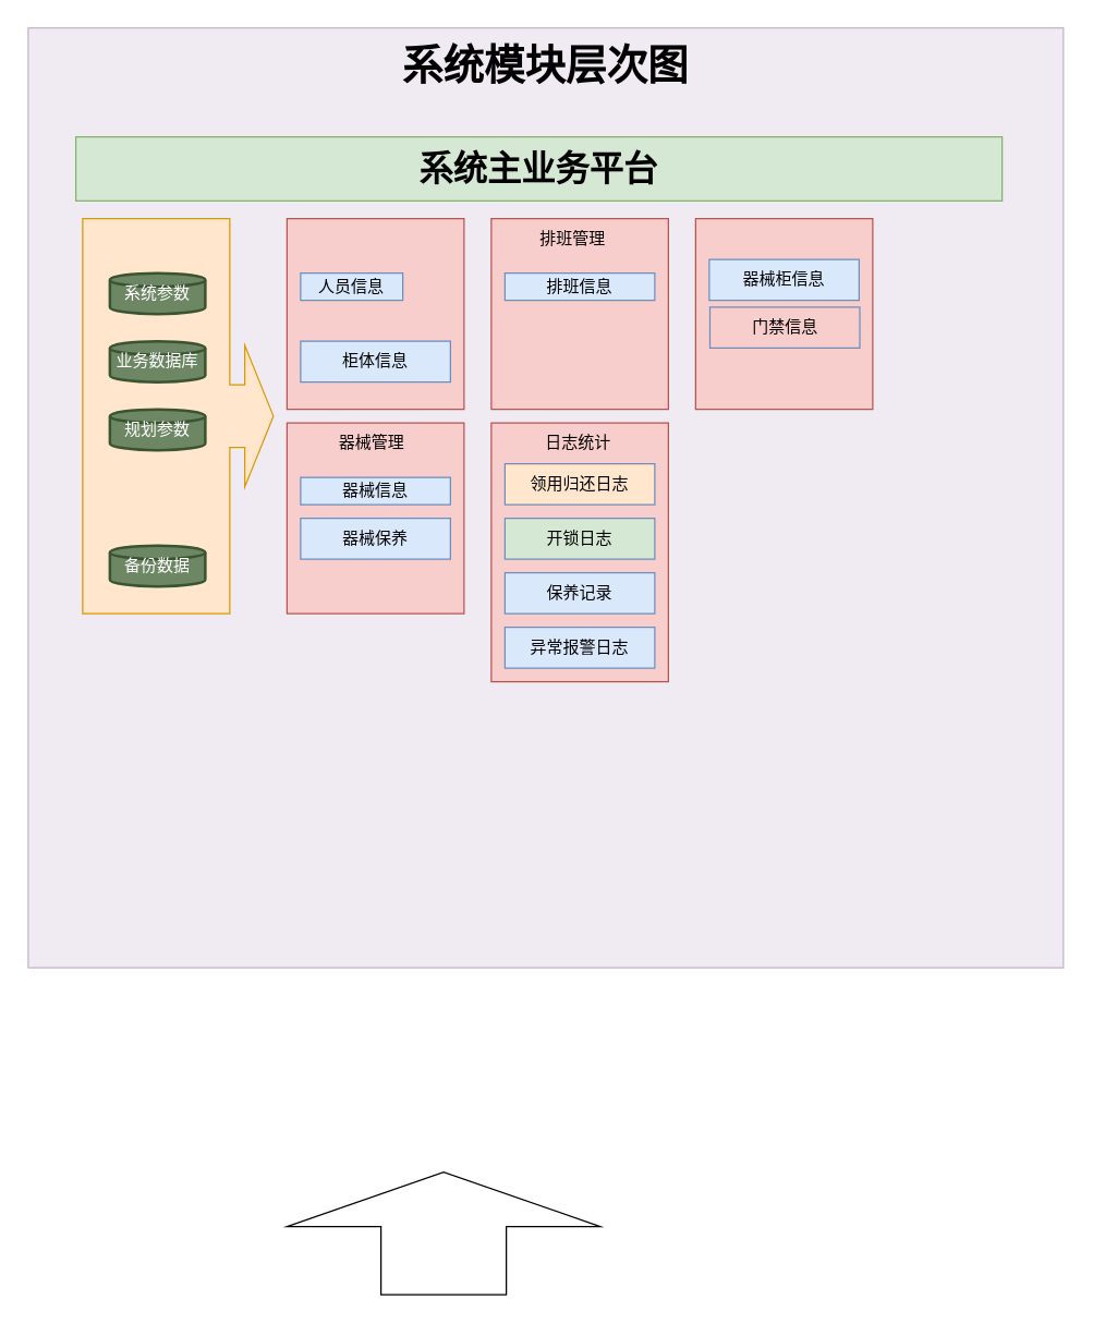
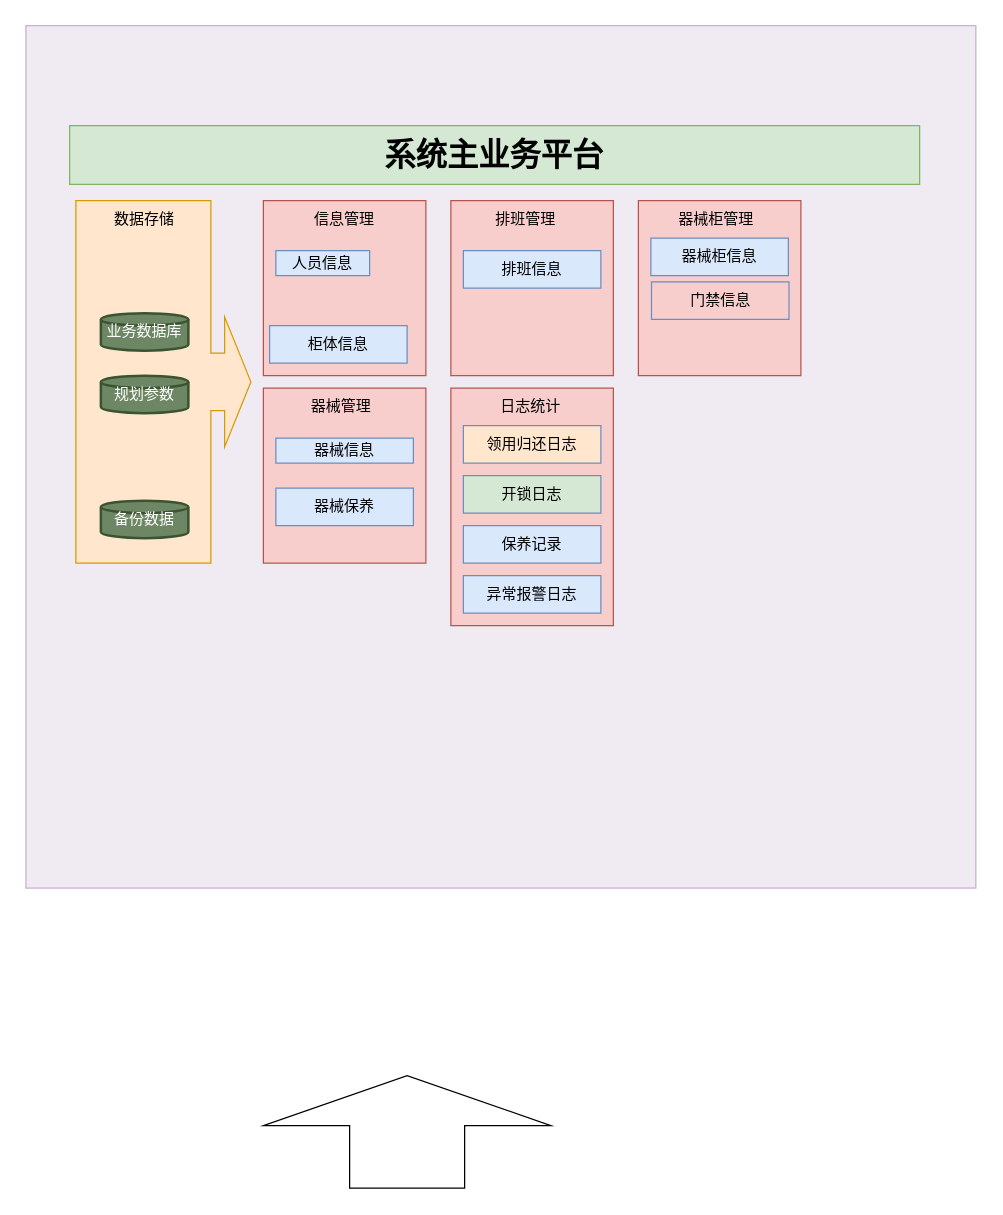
- <mxCell id="4" value="系统模块层次图" style="rounded=0;whiteSpace=wrap;html=1;fillColor=none;strokeColor=none;fontSize=30;fontStyle=1;fontFamily=微软雅黑;" vertex="1" parent="1"><mxGeometry x="20" y="23" width="760" height="47" as="geometry" /></mxCell>
+ <mxCell id="7" value="数据存储" style="text;html=1;strokeColor=none;fillColor=none;align=center;verticalAlign=middle;whiteSpace=wrap;rounded=0;fontFamily=微软雅黑;" vertex="1" parent="1"><mxGeometry x="85" y="160" width="60" height="30" as="geometry" /></mxCell>
+ <mxCell id="13" value="信息管理" style="text;html=1;strokeColor=none;fillColor=none;align=center;verticalAlign=middle;whiteSpace=wrap;rounded=0;" vertex="1" parent="1"><mxGeometry x="245" y="160" width="60" height="30" as="geometry" /></mxCell>
+ <mxCell id="21" value="器械柜管理" style="text;html=1;strokeColor=none;fillColor=none;align=center;verticalAlign=middle;whiteSpace=wrap;rounded=0;" vertex="1" parent="1"><mxGeometry x="540" y="160" width="65" height="30" as="geometry" /></mxCell>
- <mxCell id="18" value="排班信息" style="rounded=0;whiteSpace=wrap;html=1;fillColor=#dae8fc;strokeColor=#6c8ebf;" vertex="1" parent="1"><mxGeometry x="370" y="200" width="110" height="20" as="geometry" /></mxCell>
+ <mxCell id="18" value="排班信息" style="rounded=0;whiteSpace=wrap;html=1;fillColor=#dae8fc;strokeColor=#6c8ebf;" vertex="1" parent="1"><mxGeometry x="370" y="200" width="110" height="30" as="geometry" /></mxCell>
- <mxCell id="8" value="系统参数" style="strokeWidth=2;html=1;shape=mxgraph.flowchart.database;whiteSpace=wrap;fillColor=#6d8764;strokeColor=#3A5431;fontColor=#FFFFFF;" vertex="1" parent="1"><mxGeometry x="80" y="200" width="70" height="30" as="geometry" /></mxCell>
- <mxCell id="15" value="柜体信息" style="rounded=0;whiteSpace=wrap;html=1;fillColor=#dae8fc;strokeColor=#6c8ebf;" vertex="1" parent="1"><mxGeometry x="220" y="250" width="110" height="30" as="geometry" /></mxCell>
+ <mxCell id="15" value="柜体信息" style="rounded=0;whiteSpace=wrap;html=1;fillColor=#dae8fc;strokeColor=#6c8ebf;" vertex="1" parent="1"><mxGeometry x="215" y="260" width="110" height="30" as="geometry" /></mxCell>
- <mxCell id="31" value="器械保养" style="rounded=0;whiteSpace=wrap;html=1;fillColor=#dae8fc;strokeColor=#6c8ebf;" vertex="1" parent="1"><mxGeometry x="220" y="380" width="110" height="30" as="geometry" /></mxCell>
+ <mxCell id="31" value="器械保养" style="rounded=0;whiteSpace=wrap;html=1;fillColor=#dae8fc;strokeColor=#6c8ebf;" vertex="1" parent="1"><mxGeometry x="220" y="390" width="110" height="30" as="geometry" /></mxCell>
